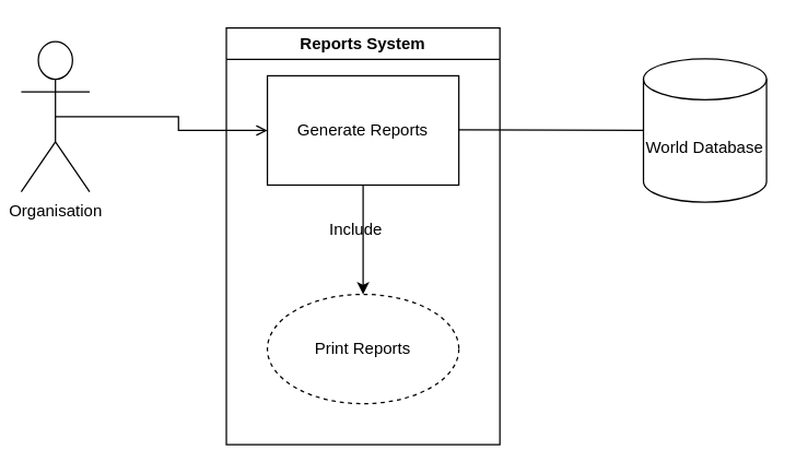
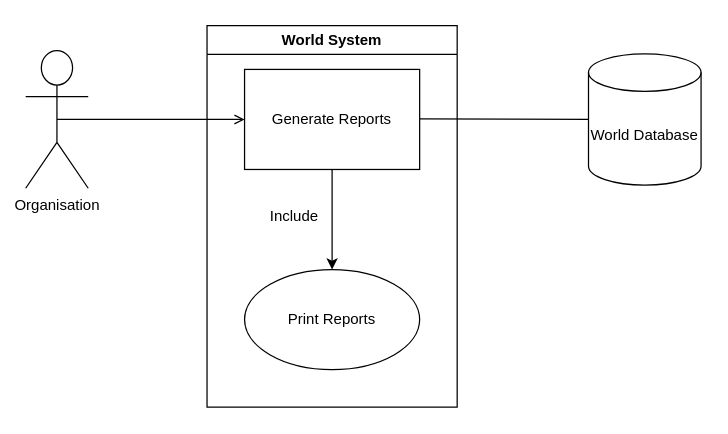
- <mxCell id="4" value="Reports System" style="swimlane;whiteSpace=wrap;html=1;" parent="1" vertex="1"><mxGeometry x="165" y="20" width="200" height="305" as="geometry" /></mxCell>
+ <mxCell id="4" value="World System" style="swimlane;whiteSpace=wrap;html=1;" parent="1" vertex="1"><mxGeometry x="165" y="20" width="200" height="305" as="geometry" /></mxCell>
- <mxCell id="3" value="Organisation" style="shape=umlActor;verticalLabelPosition=bottom;verticalAlign=top;html=1;outlineConnect=0;" parent="1" vertex="1"><mxGeometry x="15" y="30" width="50" height="110" as="geometry" /></mxCell>
+ <mxCell id="3" value="Organisation" style="shape=umlActor;verticalLabelPosition=bottom;verticalAlign=top;html=1;outlineConnect=0;" parent="1" vertex="1"><mxGeometry x="20" y="40" width="50" height="110" as="geometry" /></mxCell>
- <mxCell id="8" value="Include" style="text;html=1;strokeColor=none;fillColor=none;align=center;verticalAlign=middle;whiteSpace=wrap;rounded=0;" parent="4" vertex="1"><mxGeometry x="65" y="132.5" width="60" height="30" as="geometry" /></mxCell>
+ <mxCell id="8" value="Include" style="text;html=1;strokeColor=none;fillColor=none;align=center;verticalAlign=middle;whiteSpace=wrap;rounded=0;" parent="4" vertex="1"><mxGeometry x="40" y="137.5" width="60" height="30" as="geometry" /></mxCell>
- <mxCell id="7" value="Print Reports" style="ellipse;whiteSpace=wrap;html=1;dashed=1;" parent="4" vertex="1"><mxGeometry x="30" y="195" width="140" height="80" as="geometry" /></mxCell>
+ <mxCell id="7" value="Print Reports" style="ellipse;whiteSpace=wrap;html=1;" parent="4" vertex="1"><mxGeometry x="30" y="195" width="140" height="80" as="geometry" /></mxCell>
